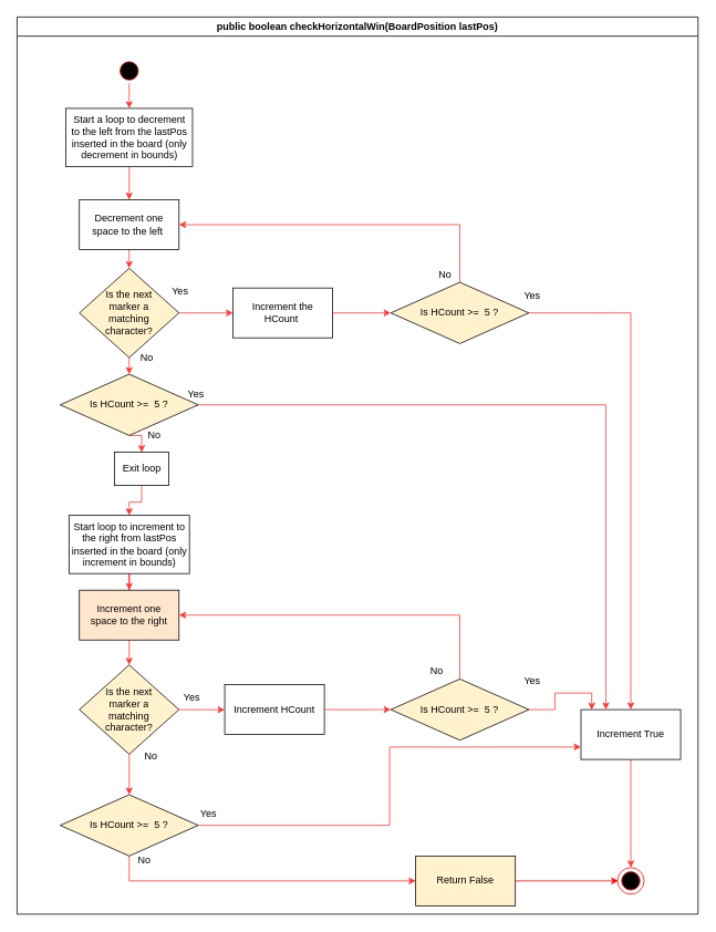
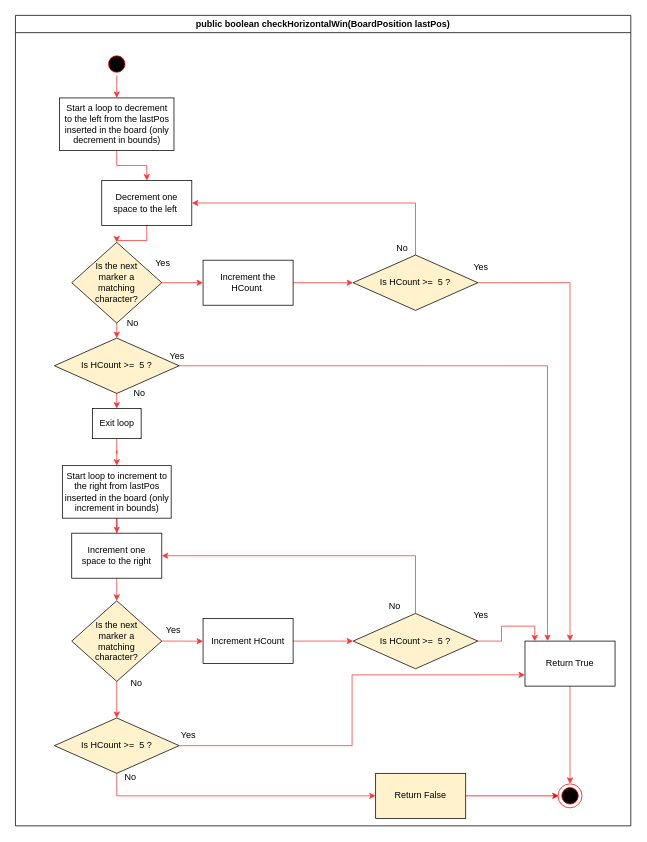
- <mxCell id="14" value="Decrement one space to the left&amp;nbsp;" style="rounded=0;whiteSpace=wrap;html=1;spacingLeft=5;spacingRight=5;" vertex="1" parent="2"><mxGeometry x="75" y="220" width="120" height="60" as="geometry" /></mxCell>
+ <mxCell id="14" value="Decrement one space to the left&amp;nbsp;" style="rounded=0;whiteSpace=wrap;html=1;spacingLeft=5;spacingRight=5;" vertex="1" parent="2"><mxGeometry x="115" y="220" width="120" height="60" as="geometry" /></mxCell>
- <mxCell id="18" value="&lt;font color=&quot;#000000&quot;&gt;Increment the HCount&amp;nbsp;&lt;/font&gt;" style="whiteSpace=wrap;html=1;fillColor=#FFFFFF;fontColor=#FF0000;" vertex="1" parent="2"><mxGeometry x="260" y="326.22" width="120" height="60" as="geometry" /></mxCell>
+ <mxCell id="18" value="&lt;font color=&quot;#000000&quot;&gt;Increment the HCount&amp;nbsp;&lt;/font&gt;" style="whiteSpace=wrap;html=1;fillColor=#FFFFFF;fontColor=#FF0000;" vertex="1" parent="2"><mxGeometry x="250" y="326.22" width="120" height="60" as="geometry" /></mxCell>
- <mxCell id="21" value="Exit loop" style="rounded=0;whiteSpace=wrap;html=1;fillColor=#FFFFFF;fontColor=000000;" vertex="1" parent="2"><mxGeometry x="117.5" y="524" width="65" height="40" as="geometry" /></mxCell>
+ <mxCell id="21" value="Exit loop" style="rounded=0;whiteSpace=wrap;html=1;fillColor=#FFFFFF;fontColor=000000;" vertex="1" parent="2"><mxGeometry x="102.5" y="524" width="65" height="40" as="geometry" /></mxCell>
- <mxCell id="37" value="Increment one space to the right" style="rounded=0;whiteSpace=wrap;html=1;spacingLeft=5;spacingRight=5;fillColor=#ffe6cc;" vertex="1" parent="2"><mxGeometry x="75" y="690" width="120" height="60" as="geometry" /></mxCell>
+ <mxCell id="37" value="Increment one space to the right" style="rounded=0;whiteSpace=wrap;html=1;spacingLeft=5;spacingRight=5;" vertex="1" parent="2"><mxGeometry x="75" y="690" width="120" height="60" as="geometry" /></mxCell>
- <mxCell id="35" value="Increment True" style="whiteSpace=wrap;html=1;rounded=0;fillColor=#FFFFFF;fontColor=0;" vertex="1" parent="2"><mxGeometry x="679" y="833.78" width="120" height="60" as="geometry" /></mxCell>
+ <mxCell id="35" value="Return True" style="whiteSpace=wrap;html=1;rounded=0;fillColor=#FFFFFF;fontColor=0;" vertex="1" parent="2"><mxGeometry x="679" y="833.78" width="120" height="60" as="geometry" /></mxCell>
